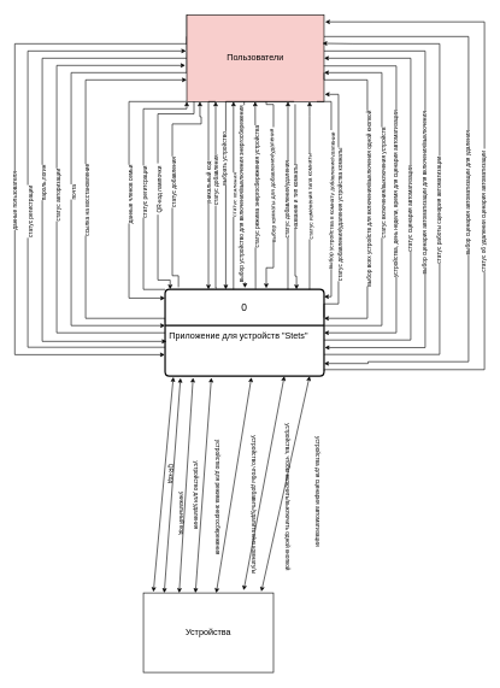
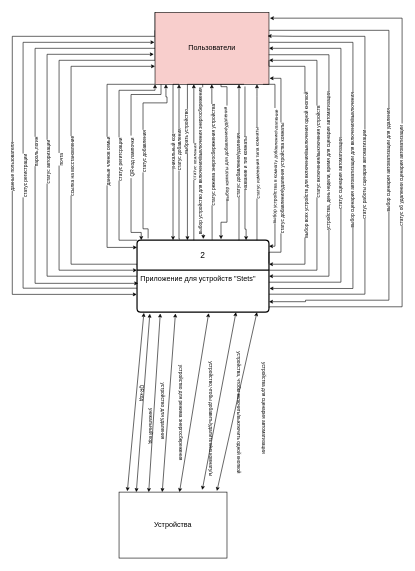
- <mxCell id="11" value="0" style="swimlane;childLayout=stackLayout;horizontal=1;startSize=50;horizontalStack=0;rounded=1;fontSize=14;fontStyle=0;strokeWidth=2;resizeParent=0;resizeLast=1;shadow=0;dashed=0;align=center;arcSize=4;whiteSpace=wrap;html=1;" parent="1" vertex="1"><mxGeometry x="228" y="400" width="220" height="120" as="geometry" /></mxCell>
+ <mxCell id="11" value="2" style="swimlane;childLayout=stackLayout;horizontal=1;startSize=50;horizontalStack=0;rounded=1;fontSize=14;fontStyle=0;strokeWidth=2;resizeParent=0;resizeLast=1;shadow=0;dashed=0;align=center;arcSize=4;whiteSpace=wrap;html=1;" parent="1" vertex="1"><mxGeometry x="228" y="400" width="220" height="120" as="geometry" /></mxCell>
